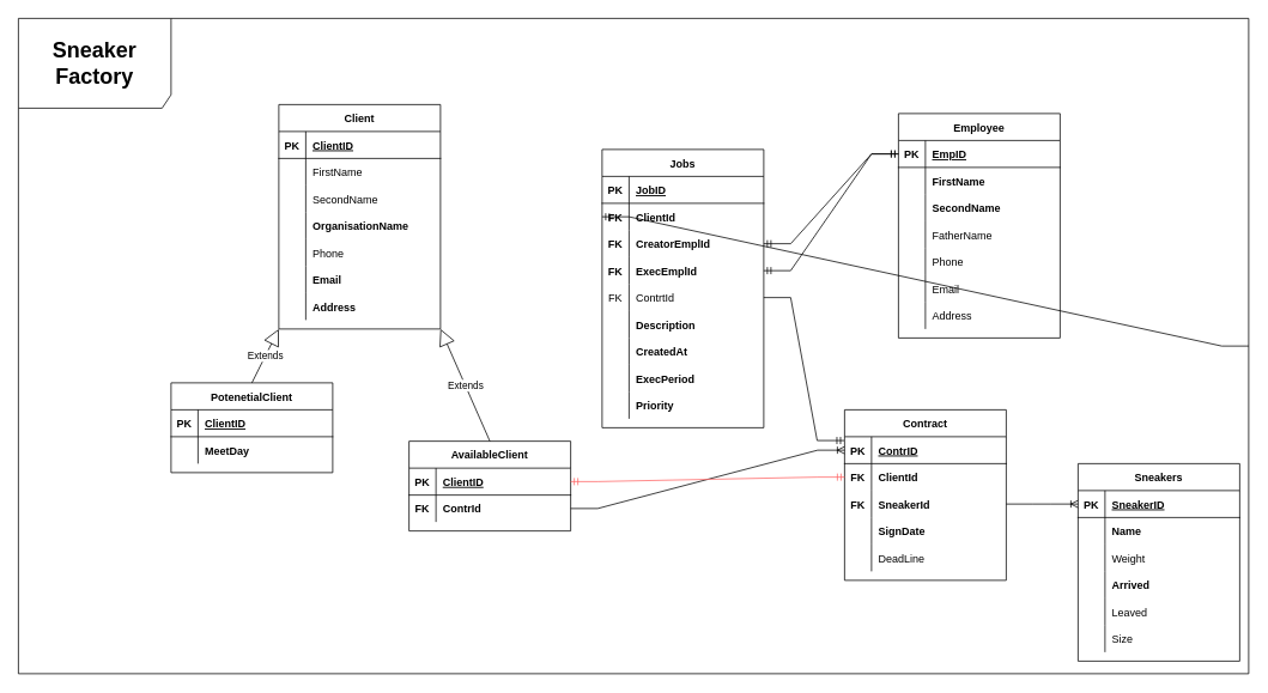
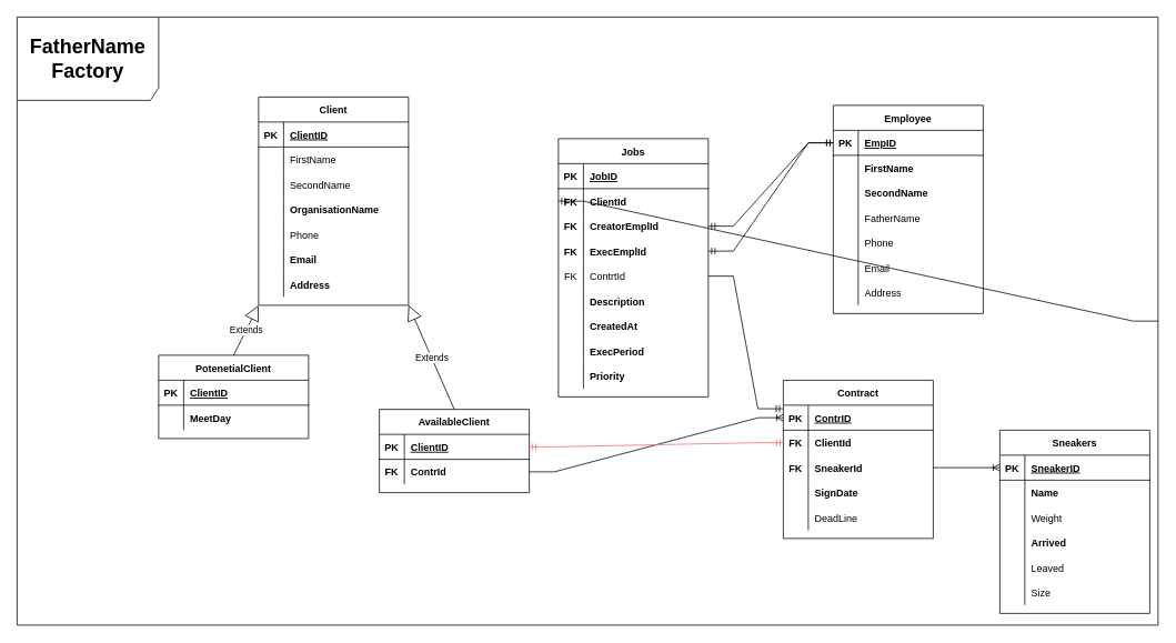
- <mxCell id="132" value="&lt;b&gt;&lt;font style=&quot;font-size: 24px;&quot;&gt;Sneaker Factory&lt;/font&gt;&lt;/b&gt;" style="shape=umlFrame;whiteSpace=wrap;html=1;width=170;height=100;" parent="1" vertex="1"><mxGeometry x="20" y="20" width="1370" height="730" as="geometry" /></mxCell>
+ <mxCell id="132" value="&lt;b&gt;&lt;font style=&quot;font-size: 24px;&quot;&gt;FatherName Factory&lt;/font&gt;&lt;/b&gt;" style="shape=umlFrame;whiteSpace=wrap;html=1;width=170;height=100;" parent="1" vertex="1"><mxGeometry x="20" y="20" width="1370" height="730" as="geometry" /></mxCell>
